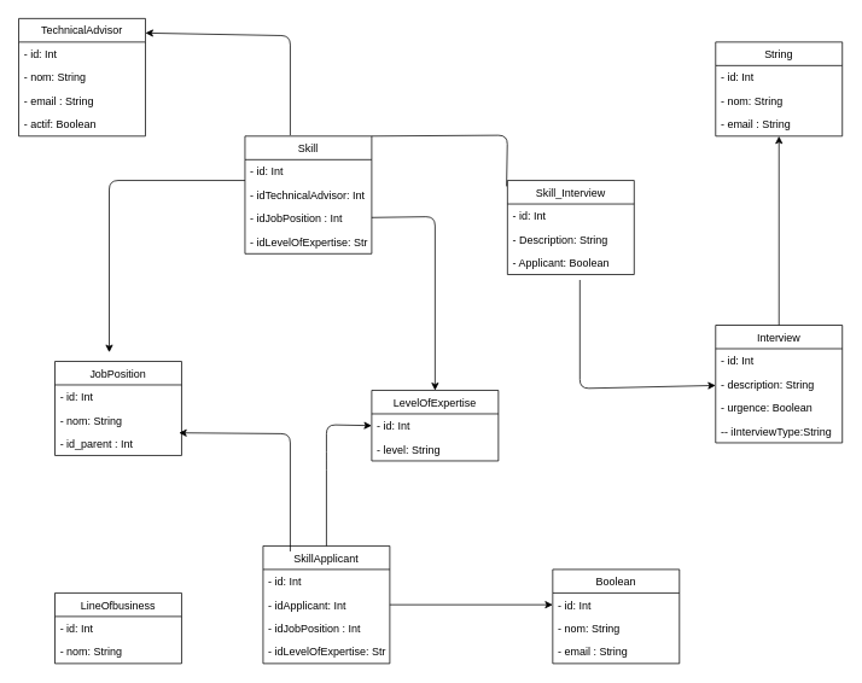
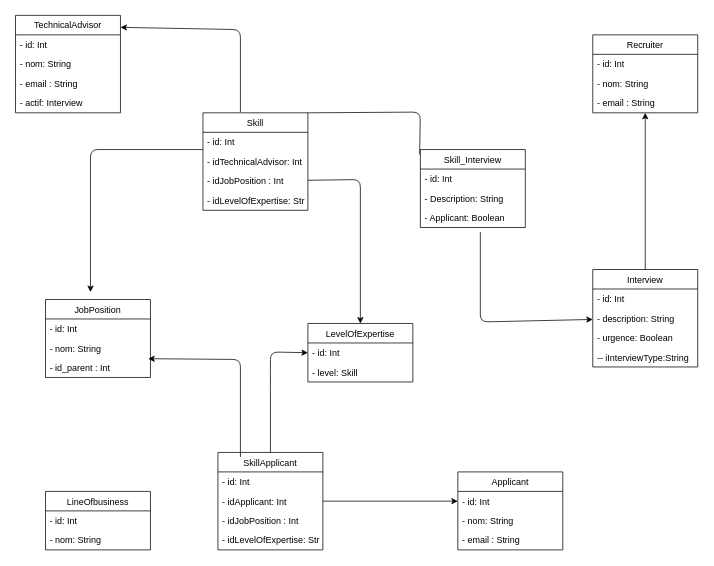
- <mxCell id="8" value="String" style="swimlane;fontStyle=0;childLayout=stackLayout;horizontal=1;startSize=26;fillColor=none;horizontalStack=0;resizeParent=1;resizeParentMax=0;resizeLast=0;collapsible=1;marginBottom=0;" parent="1" vertex="1"><mxGeometry x="790" y="46" width="140" height="104" as="geometry" /></mxCell>
+ <mxCell id="8" value="Recruiter" style="swimlane;fontStyle=0;childLayout=stackLayout;horizontal=1;startSize=26;fillColor=none;horizontalStack=0;resizeParent=1;resizeParentMax=0;resizeLast=0;collapsible=1;marginBottom=0;" parent="1" vertex="1"><mxGeometry x="790" y="46" width="140" height="104" as="geometry" /></mxCell>
- <mxCell id="41" value="- actif: Boolean" style="text;strokeColor=none;fillColor=none;align=left;verticalAlign=top;spacingLeft=4;spacingRight=4;overflow=hidden;rotatable=0;points=[[0,0.5],[1,0.5]];portConstraint=eastwest;" parent="37" vertex="1"><mxGeometry y="104" width="140" height="26" as="geometry" /></mxCell>
+ <mxCell id="41" value="- actif: Interview" style="text;strokeColor=none;fillColor=none;align=left;verticalAlign=top;spacingLeft=4;spacingRight=4;overflow=hidden;rotatable=0;points=[[0,0.5],[1,0.5]];portConstraint=eastwest;" parent="37" vertex="1"><mxGeometry y="104" width="140" height="26" as="geometry" /></mxCell>
- <mxCell id="44" value="- level: String" style="text;strokeColor=none;fillColor=none;align=left;verticalAlign=top;spacingLeft=4;spacingRight=4;overflow=hidden;rotatable=0;points=[[0,0.5],[1,0.5]];portConstraint=eastwest;" parent="42" vertex="1"><mxGeometry y="52" width="140" height="26" as="geometry" /></mxCell>
+ <mxCell id="44" value="- level: Skill" style="text;strokeColor=none;fillColor=none;align=left;verticalAlign=top;spacingLeft=4;spacingRight=4;overflow=hidden;rotatable=0;points=[[0,0.5],[1,0.5]];portConstraint=eastwest;" parent="42" vertex="1"><mxGeometry y="52" width="140" height="26" as="geometry" /></mxCell>
- <mxCell id="16" value="Boolean" style="swimlane;fontStyle=0;childLayout=stackLayout;horizontal=1;startSize=26;fillColor=none;horizontalStack=0;resizeParent=1;resizeParentMax=0;resizeLast=0;collapsible=1;marginBottom=0;" parent="1" vertex="1"><mxGeometry x="610" y="629" width="140" height="104" as="geometry" /></mxCell>
+ <mxCell id="16" value="Applicant" style="swimlane;fontStyle=0;childLayout=stackLayout;horizontal=1;startSize=26;fillColor=none;horizontalStack=0;resizeParent=1;resizeParentMax=0;resizeLast=0;collapsible=1;marginBottom=0;" parent="1" vertex="1"><mxGeometry x="610" y="629" width="140" height="104" as="geometry" /></mxCell>
